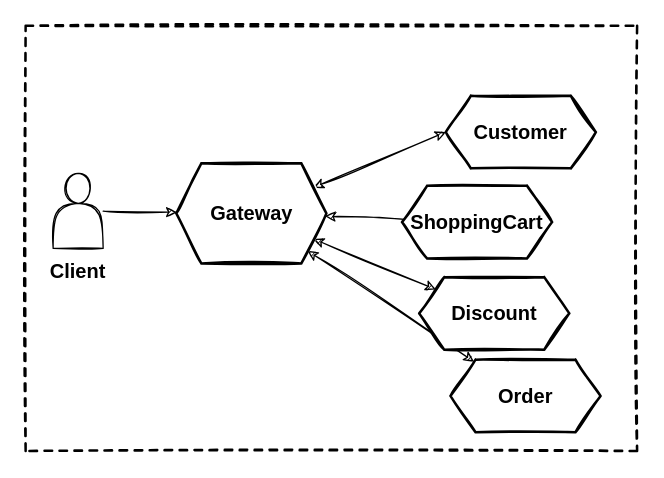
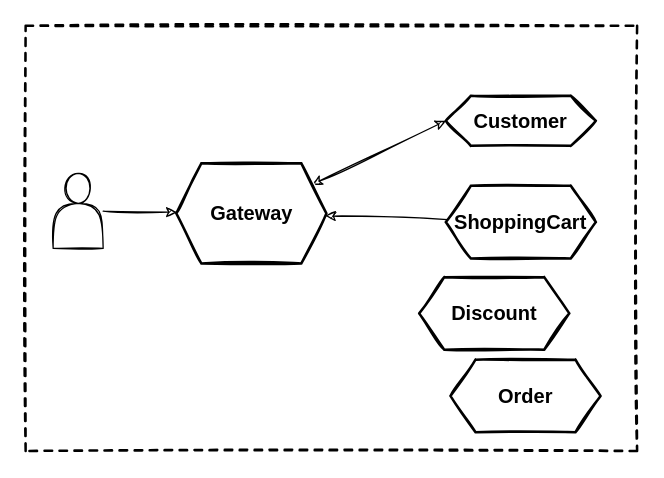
- <mxCell id="11" value="Customer" style="shape=hexagon;perimeter=hexagonPerimeter2;whiteSpace=wrap;html=1;fixedSize=1;sketch=1;fontSize=16;strokeWidth=2;fontStyle=1" vertex="1" parent="1"><mxGeometry x="356" y="76" width="120" height="58" as="geometry" /></mxCell>
+ <mxCell id="11" value="Customer" style="shape=hexagon;perimeter=hexagonPerimeter2;whiteSpace=wrap;html=1;fixedSize=1;sketch=1;fontSize=16;strokeWidth=2;fontStyle=1" vertex="1" parent="1"><mxGeometry x="356" y="76" width="120" height="40" as="geometry" /></mxCell>
- <mxCell id="14" value="ShoppingCart" style="shape=hexagon;perimeter=hexagonPerimeter2;whiteSpace=wrap;html=1;fixedSize=1;sketch=1;fontSize=16;strokeWidth=2;fontStyle=1" vertex="1" parent="1"><mxGeometry x="321" y="148" width="120" height="58" as="geometry" /></mxCell>
+ <mxCell id="14" value="ShoppingCart" style="shape=hexagon;perimeter=hexagonPerimeter2;whiteSpace=wrap;html=1;fixedSize=1;sketch=1;fontSize=16;strokeWidth=2;fontStyle=1" vertex="1" parent="1"><mxGeometry x="356" y="148" width="120" height="58" as="geometry" /></mxCell>
- <mxCell id="8" style="edgeStyle=none;rounded=0;sketch=1;orthogonalLoop=1;jettySize=auto;html=1;startArrow=classic;startFill=1;" edge="1" parent="1" source="10" target="12"><mxGeometry relative="1" as="geometry" /></mxCell>
- <mxCell id="5" value="Client" style="text;html=1;strokeColor=none;fillColor=none;align=center;verticalAlign=middle;whiteSpace=wrap;rounded=0;sketch=1;fontStyle=1;fontSize=16;" vertex="1" parent="1"><mxGeometry x="42" y="206" width="40" height="20" as="geometry" /></mxCell>
- <mxCell id="9" style="edgeStyle=none;rounded=0;sketch=1;orthogonalLoop=1;jettySize=auto;html=1;startArrow=classic;startFill=1;" edge="1" parent="1" source="10" target="13"><mxGeometry relative="1" as="geometry" /></mxCell>
